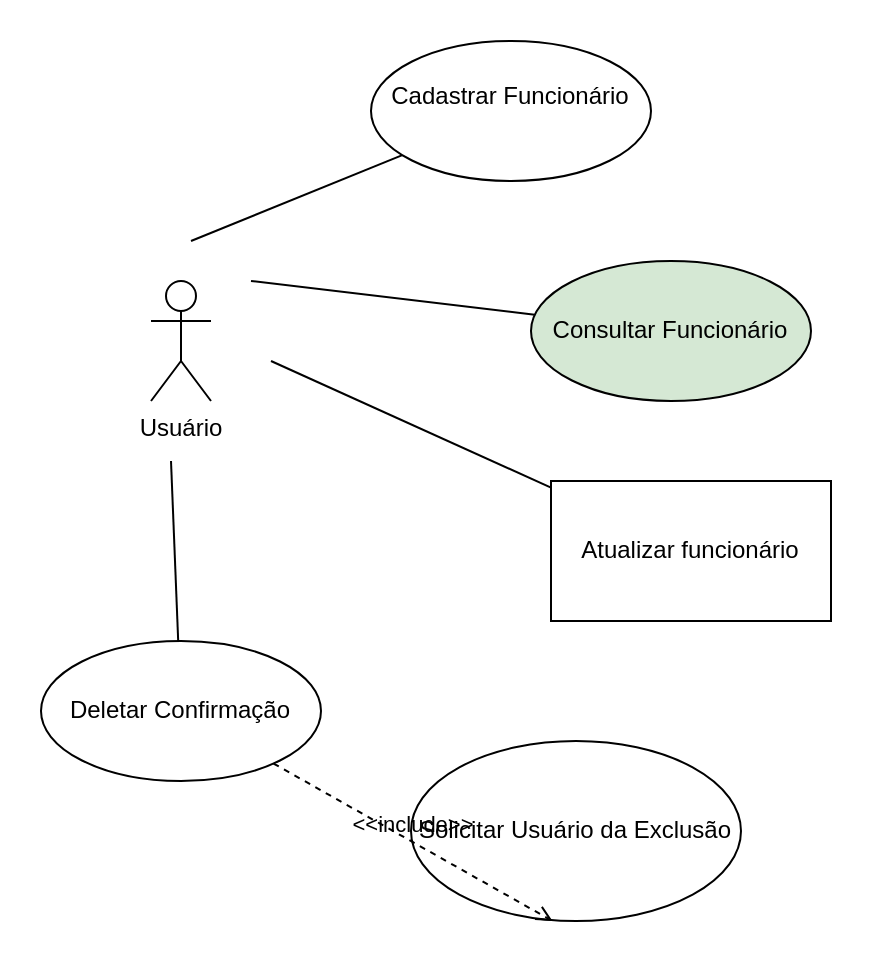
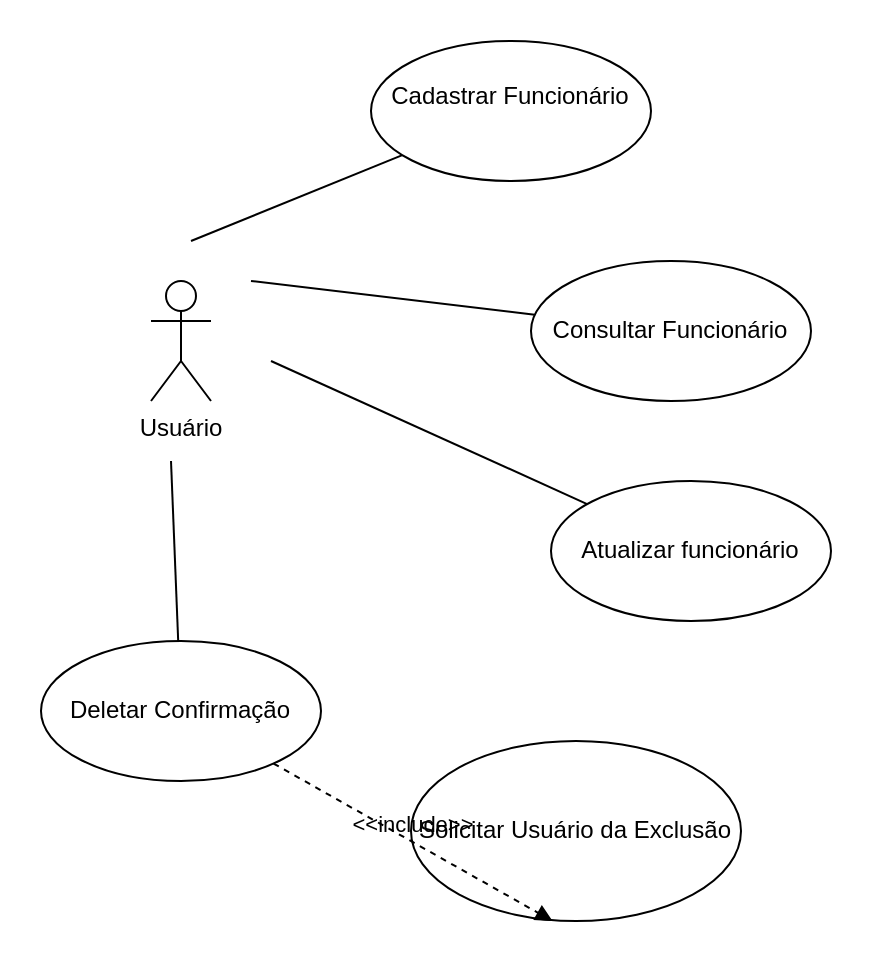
- <mxCell id="3" value="Consultar Funcionário" style="ellipse;whiteSpace=wrap;html=1;fillColor=#d5e8d4;" vertex="1" parent="1"><mxGeometry x="265" y="130" width="140" height="70" as="geometry" /></mxCell>
+ <mxCell id="3" value="Consultar Funcionário" style="ellipse;whiteSpace=wrap;html=1;" vertex="1" parent="1"><mxGeometry x="265" y="130" width="140" height="70" as="geometry" /></mxCell>
- <mxCell id="10" value="Atualizar funcionário" style="whiteSpace=wrap;html=1;rounded=0;" vertex="1" parent="1"><mxGeometry x="275" y="240" width="140" height="70" as="geometry" /></mxCell>
+ <mxCell id="10" value="Atualizar funcionário" style="ellipse;whiteSpace=wrap;html=1;" vertex="1" parent="1"><mxGeometry x="275" y="240" width="140" height="70" as="geometry" /></mxCell>
- <mxCell id="12" value="&amp;lt;&amp;lt;include&amp;gt;&amp;gt;" style="edgeStyle=none;html=1;endArrow=open;verticalAlign=bottom;dashed=1;labelBackgroundColor=none;rounded=0;entryX=0.429;entryY=1;entryDx=0;entryDy=0;entryPerimeter=0;" edge="1" parent="1" source="8" target="11"><mxGeometry width="160" relative="1" as="geometry"><mxPoint x="175" y="380" as="sourcePoint" /><mxPoint x="335" y="380" as="targetPoint" /></mxGeometry></mxCell>
+ <mxCell id="12" value="&amp;lt;&amp;lt;include&amp;gt;&amp;gt;" style="edgeStyle=none;html=1;endArrow=block;verticalAlign=bottom;dashed=1;labelBackgroundColor=none;rounded=0;entryX=0.429;entryY=1;entryDx=0;entryDy=0;entryPerimeter=0;" edge="1" parent="1" source="8" target="11"><mxGeometry width="160" relative="1" as="geometry"><mxPoint x="175" y="380" as="sourcePoint" /><mxPoint x="335" y="380" as="targetPoint" /></mxGeometry></mxCell>
